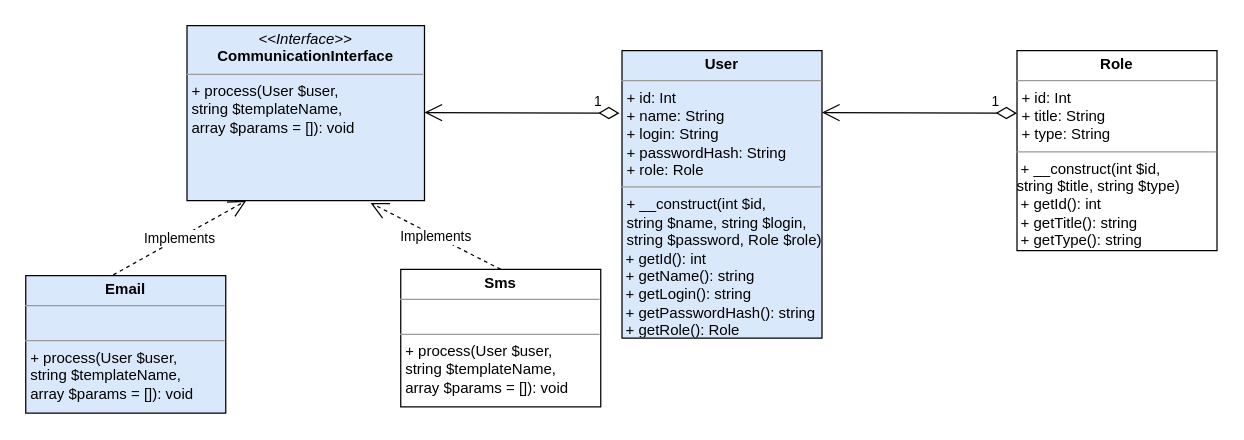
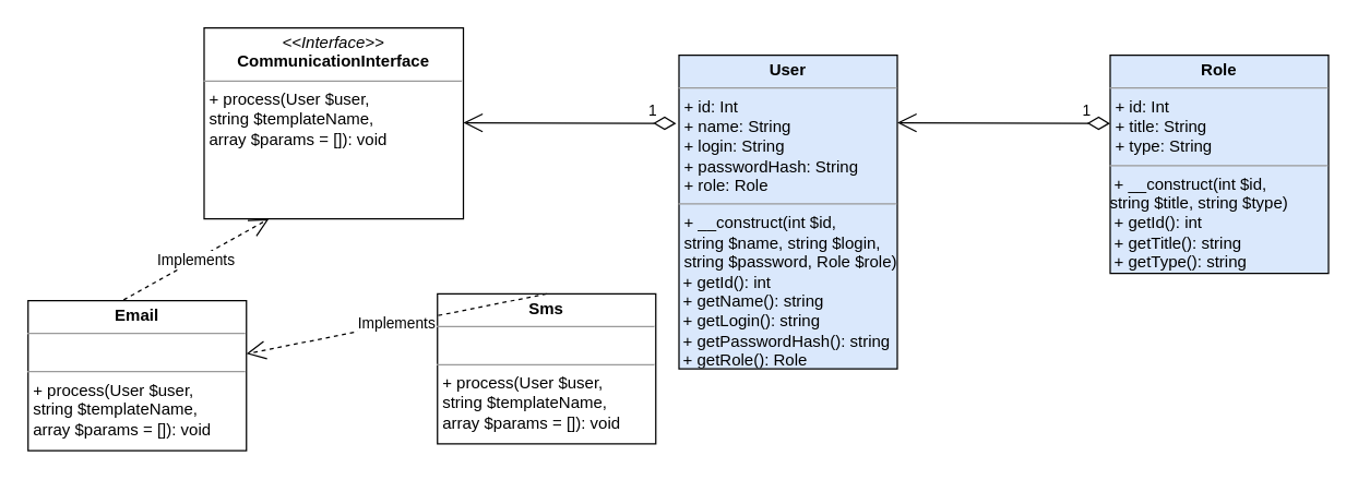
- <mxCell id="2" value="&lt;p style=&quot;margin: 0px ; margin-top: 4px ; text-align: center&quot;&gt;&lt;i&gt;&amp;lt;&amp;lt;Interface&amp;gt;&amp;gt;&lt;/i&gt;&lt;br&gt;&lt;b&gt;CommunicationInterface&lt;/b&gt;&lt;/p&gt;&lt;hr size=&quot;1&quot;&gt;&lt;p style=&quot;margin: 0px ; margin-left: 4px&quot;&gt;&lt;span&gt;+&amp;nbsp;&lt;/span&gt;&lt;span&gt;process(&lt;/span&gt;&lt;span&gt;User $user,&amp;nbsp;&lt;/span&gt;&lt;/p&gt;&lt;p style=&quot;margin: 0px ; margin-left: 4px&quot;&gt;&lt;span&gt;string $templateName,&amp;nbsp;&lt;/span&gt;&lt;/p&gt;&lt;p style=&quot;margin: 0px ; margin-left: 4px&quot;&gt;&lt;span&gt;array $params = []&lt;/span&gt;&lt;span&gt;): void&lt;/span&gt;&lt;br&gt;&lt;/p&gt;" style="verticalAlign=top;align=left;overflow=fill;fontSize=12;fontFamily=Helvetica;html=1;fillColor=#dae8fc;" parent="1" vertex="1"><mxGeometry x="149" y="20" width="190" height="140" as="geometry" /></mxCell>
+ <mxCell id="2" value="&lt;p style=&quot;margin: 0px ; margin-top: 4px ; text-align: center&quot;&gt;&lt;i&gt;&amp;lt;&amp;lt;Interface&amp;gt;&amp;gt;&lt;/i&gt;&lt;br&gt;&lt;b&gt;CommunicationInterface&lt;/b&gt;&lt;/p&gt;&lt;hr size=&quot;1&quot;&gt;&lt;p style=&quot;margin: 0px ; margin-left: 4px&quot;&gt;&lt;span&gt;+&amp;nbsp;&lt;/span&gt;&lt;span&gt;process(&lt;/span&gt;&lt;span&gt;User $user,&amp;nbsp;&lt;/span&gt;&lt;/p&gt;&lt;p style=&quot;margin: 0px ; margin-left: 4px&quot;&gt;&lt;span&gt;string $templateName,&amp;nbsp;&lt;/span&gt;&lt;/p&gt;&lt;p style=&quot;margin: 0px ; margin-left: 4px&quot;&gt;&lt;span&gt;array $params = []&lt;/span&gt;&lt;span&gt;): void&lt;/span&gt;&lt;br&gt;&lt;/p&gt;" style="verticalAlign=top;align=left;overflow=fill;fontSize=12;fontFamily=Helvetica;html=1;" parent="1" vertex="1"><mxGeometry x="149" y="20" width="190" height="140" as="geometry" /></mxCell>
- <mxCell id="10" value="&lt;p style=&quot;margin: 0px ; margin-top: 4px ; text-align: center&quot;&gt;&lt;b&gt;Role&lt;/b&gt;&lt;br&gt;&lt;/p&gt;&lt;hr size=&quot;1&quot;&gt;&lt;p style=&quot;margin: 0px ; margin-left: 4px&quot;&gt;+ id: Int&lt;/p&gt;&lt;p style=&quot;margin: 0px ; margin-left: 4px&quot;&gt;+ title: String&lt;/p&gt;&lt;p style=&quot;margin: 0px ; margin-left: 4px&quot;&gt;+ type: String&lt;br&gt;&lt;/p&gt;&lt;hr size=&quot;1&quot;&gt;&lt;p style=&quot;margin: 0px ; margin-left: 4px&quot;&gt;&lt;/p&gt;&amp;nbsp;+ __construct(int $id, &lt;br&gt;string $title, string $type)&lt;p style=&quot;margin: 0px ; margin-left: 4px&quot;&gt;&lt;/p&gt;&amp;nbsp;+ getId(): int&lt;br&gt;&amp;nbsp;+&amp;nbsp;getTitle(): string&lt;br&gt;&amp;nbsp;+&amp;nbsp;getType(): string" style="verticalAlign=top;align=left;overflow=fill;fontSize=12;fontFamily=Helvetica;html=1;" vertex="1" parent="1"><mxGeometry x="813" y="40" width="160" height="160" as="geometry" /></mxCell>
+ <mxCell id="10" value="&lt;p style=&quot;margin: 0px ; margin-top: 4px ; text-align: center&quot;&gt;&lt;b&gt;Role&lt;/b&gt;&lt;br&gt;&lt;/p&gt;&lt;hr size=&quot;1&quot;&gt;&lt;p style=&quot;margin: 0px ; margin-left: 4px&quot;&gt;+ id: Int&lt;/p&gt;&lt;p style=&quot;margin: 0px ; margin-left: 4px&quot;&gt;+ title: String&lt;/p&gt;&lt;p style=&quot;margin: 0px ; margin-left: 4px&quot;&gt;+ type: String&lt;br&gt;&lt;/p&gt;&lt;hr size=&quot;1&quot;&gt;&lt;p style=&quot;margin: 0px ; margin-left: 4px&quot;&gt;&lt;/p&gt;&amp;nbsp;+ __construct(int $id, &lt;br&gt;string $title, string $type)&lt;p style=&quot;margin: 0px ; margin-left: 4px&quot;&gt;&lt;/p&gt;&amp;nbsp;+ getId(): int&lt;br&gt;&amp;nbsp;+&amp;nbsp;getTitle(): string&lt;br&gt;&amp;nbsp;+&amp;nbsp;getType(): string" style="verticalAlign=top;align=left;overflow=fill;fontSize=12;fontFamily=Helvetica;html=1;fillColor=#dae8fc;" vertex="1" parent="1"><mxGeometry x="813" y="40" width="160" height="160" as="geometry" /></mxCell>
- <mxCell id="8" value="Implements" style="endArrow=open;endSize=12;dashed=1;html=1;entryX=0.773;entryY=1.013;entryDx=0;entryDy=0;entryPerimeter=0;exitX=0.5;exitY=0;exitDx=0;exitDy=0;" parent="1" source="6" target="2" edge="1"><mxGeometry width="160" relative="1" as="geometry"><mxPoint x="170" y="230" as="sourcePoint" /><mxPoint x="330" y="230" as="targetPoint" /></mxGeometry></mxCell>
+ <mxCell id="8" value="Implements" style="endArrow=open;endSize=12;dashed=1;html=1;exitX=0.5;exitY=0;exitDx=0;exitDy=0;" parent="1" source="6" target="5" edge="1"><mxGeometry width="160" relative="1" as="geometry"><mxPoint x="170" y="230" as="sourcePoint" /><mxPoint x="330" y="230" as="targetPoint" /></mxGeometry></mxCell>
- <mxCell id="5" value="&lt;p style=&quot;margin: 0px ; margin-top: 4px ; text-align: center&quot;&gt;&lt;b&gt;Email&lt;/b&gt;&lt;/p&gt;&lt;hr size=&quot;1&quot;&gt;&lt;p style=&quot;margin: 0px ; margin-left: 4px&quot;&gt;&lt;br&gt;&lt;/p&gt;&lt;hr size=&quot;1&quot;&gt;&lt;p style=&quot;margin: 0px 0px 0px 4px&quot;&gt;+&amp;nbsp;process(User $user,&amp;nbsp;&lt;/p&gt;&lt;p style=&quot;margin: 0px 0px 0px 4px&quot;&gt;string $templateName,&amp;nbsp;&lt;/p&gt;&lt;p style=&quot;margin: 0px 0px 0px 4px&quot;&gt;array $params = []): void&lt;/p&gt;" style="verticalAlign=top;align=left;overflow=fill;fontSize=12;fontFamily=Helvetica;html=1;fillColor=#dae8fc;" parent="1" vertex="1"><mxGeometry x="20" y="220" width="160" height="110" as="geometry" /></mxCell>
+ <mxCell id="5" value="&lt;p style=&quot;margin: 0px ; margin-top: 4px ; text-align: center&quot;&gt;&lt;b&gt;Email&lt;/b&gt;&lt;/p&gt;&lt;hr size=&quot;1&quot;&gt;&lt;p style=&quot;margin: 0px ; margin-left: 4px&quot;&gt;&lt;br&gt;&lt;/p&gt;&lt;hr size=&quot;1&quot;&gt;&lt;p style=&quot;margin: 0px 0px 0px 4px&quot;&gt;+&amp;nbsp;process(User $user,&amp;nbsp;&lt;/p&gt;&lt;p style=&quot;margin: 0px 0px 0px 4px&quot;&gt;string $templateName,&amp;nbsp;&lt;/p&gt;&lt;p style=&quot;margin: 0px 0px 0px 4px&quot;&gt;array $params = []): void&lt;/p&gt;" style="verticalAlign=top;align=left;overflow=fill;fontSize=12;fontFamily=Helvetica;html=1;" parent="1" vertex="1"><mxGeometry x="20" y="220" width="160" height="110" as="geometry" /></mxCell>
